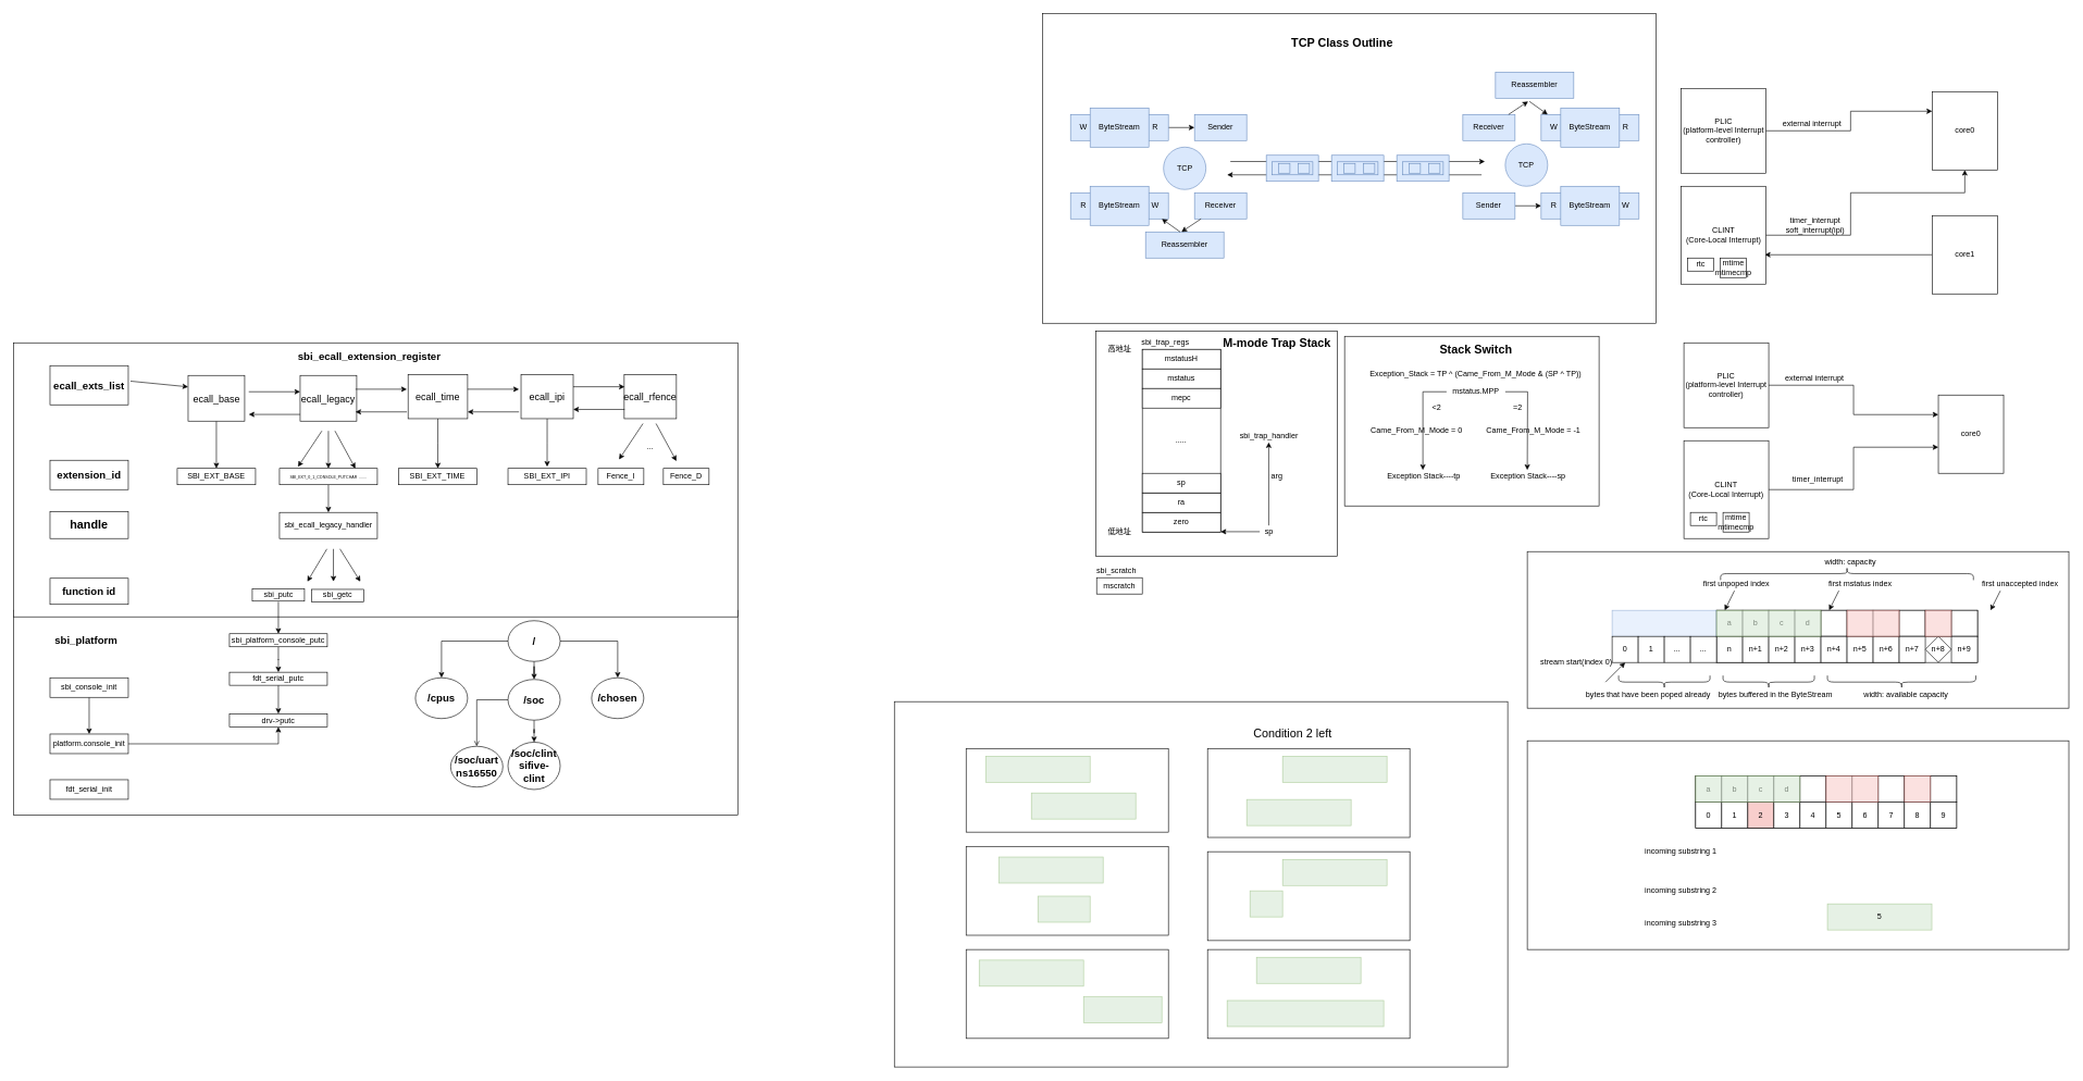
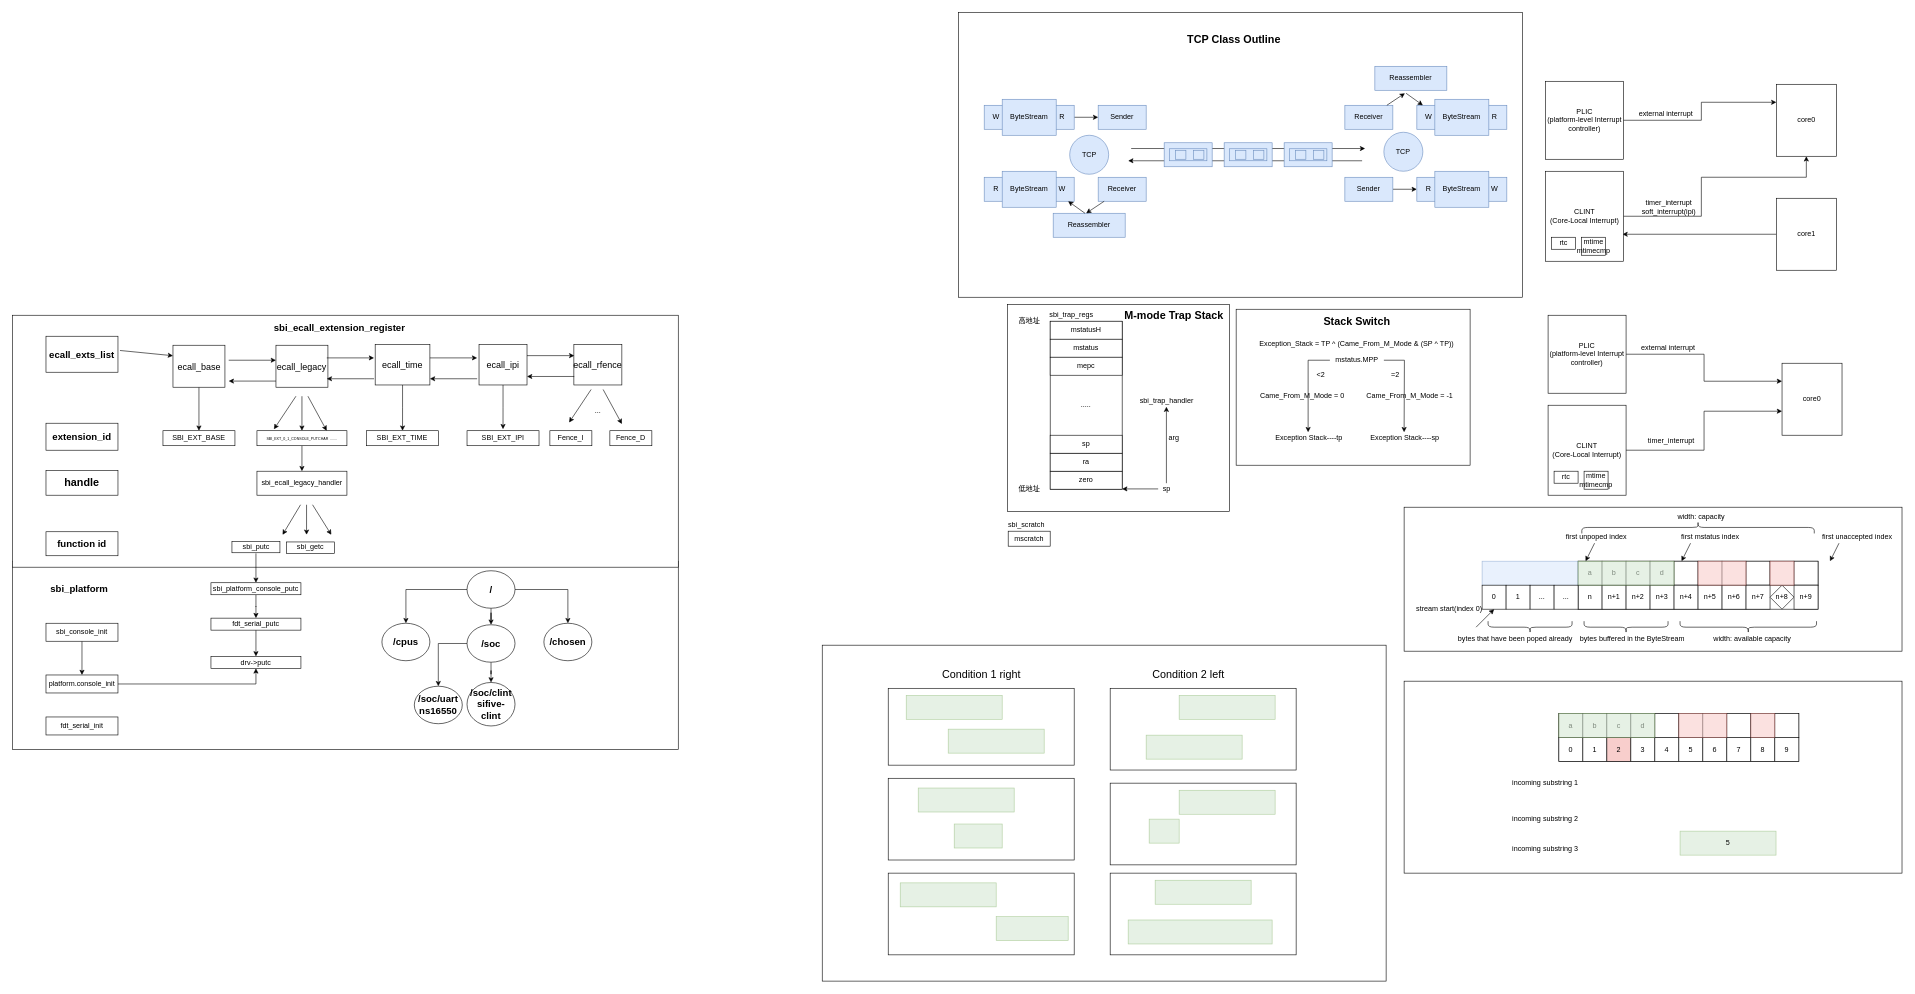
+ <mxCell id="115" value="&lt;font style=&quot;font-size: 18px&quot;&gt;Condition 1 right&lt;/font&gt;" style="text;html=1;align=center;verticalAlign=middle;resizable=0;points=[];autosize=1;" parent="1" vertex="1"><mxGeometry x="1560" y="1115" width="150" height="20" as="geometry" /></mxCell>
- <mxCell id="254" style="edgeStyle=orthogonalEdgeStyle;rounded=0;orthogonalLoop=1;jettySize=auto;html=1;startArrow=none;startFill=0;endArrow=open;endFill=1;" edge="1" parent="1" source="256" target="258"><mxGeometry relative="1" as="geometry" /></mxCell>
+ <mxCell id="254" style="edgeStyle=orthogonalEdgeStyle;rounded=0;orthogonalLoop=1;jettySize=auto;html=1;startArrow=none;startFill=0;endArrow=classic;endFill=1;" edge="1" parent="1" source="256" target="258"><mxGeometry relative="1" as="geometry" /></mxCell>
